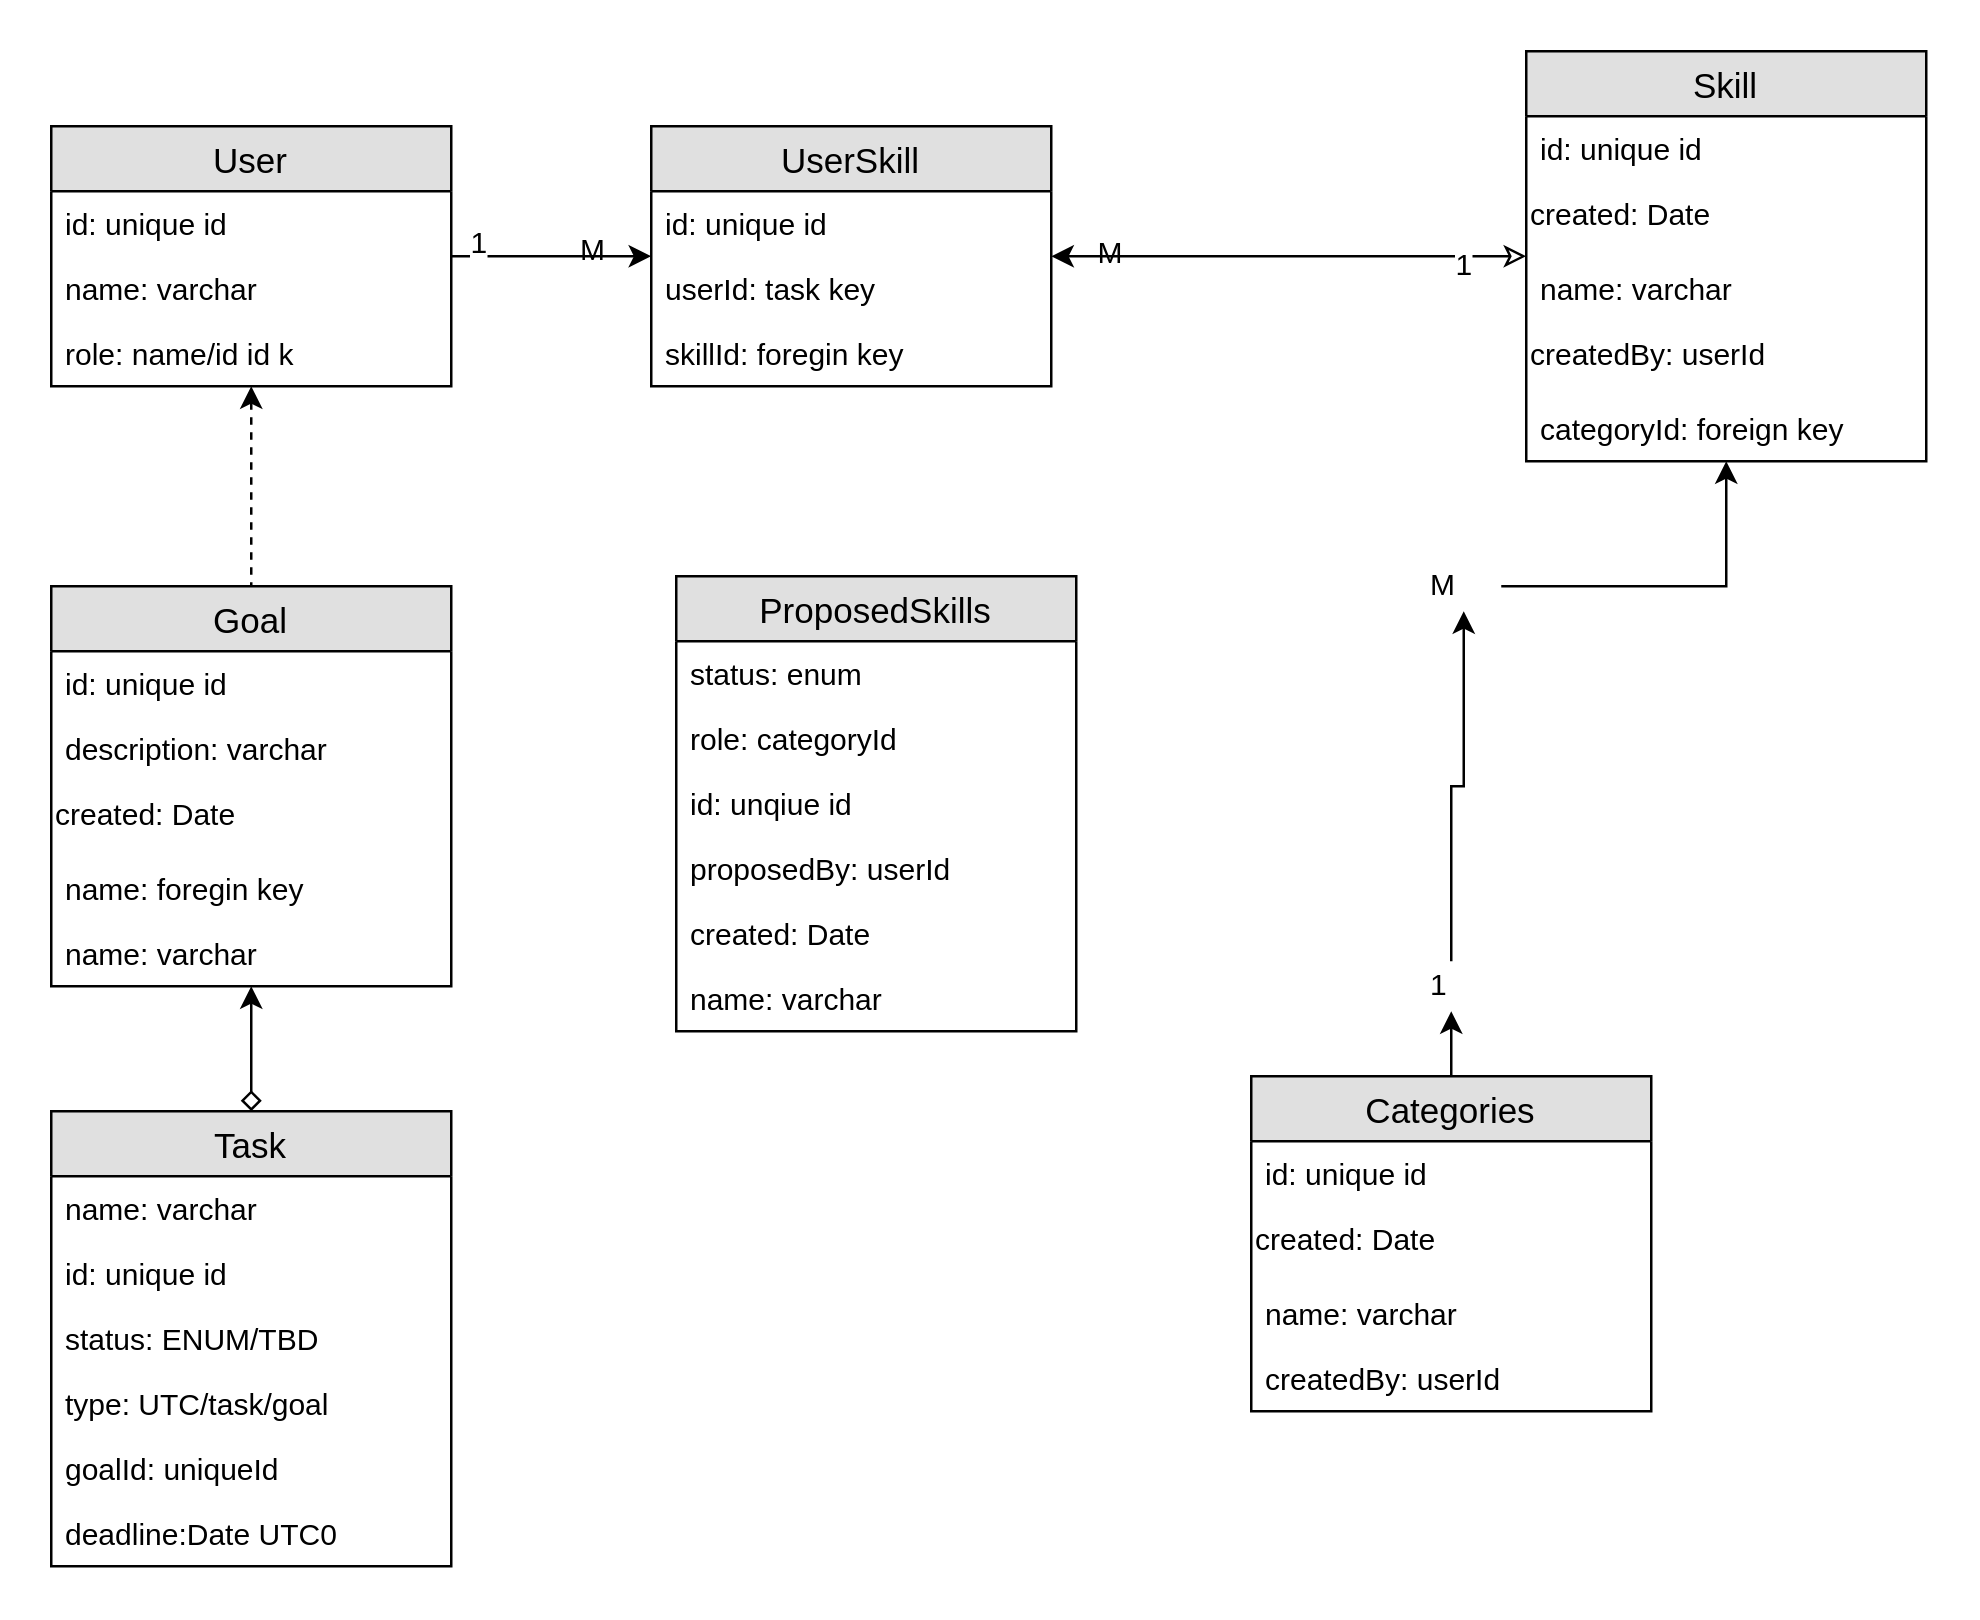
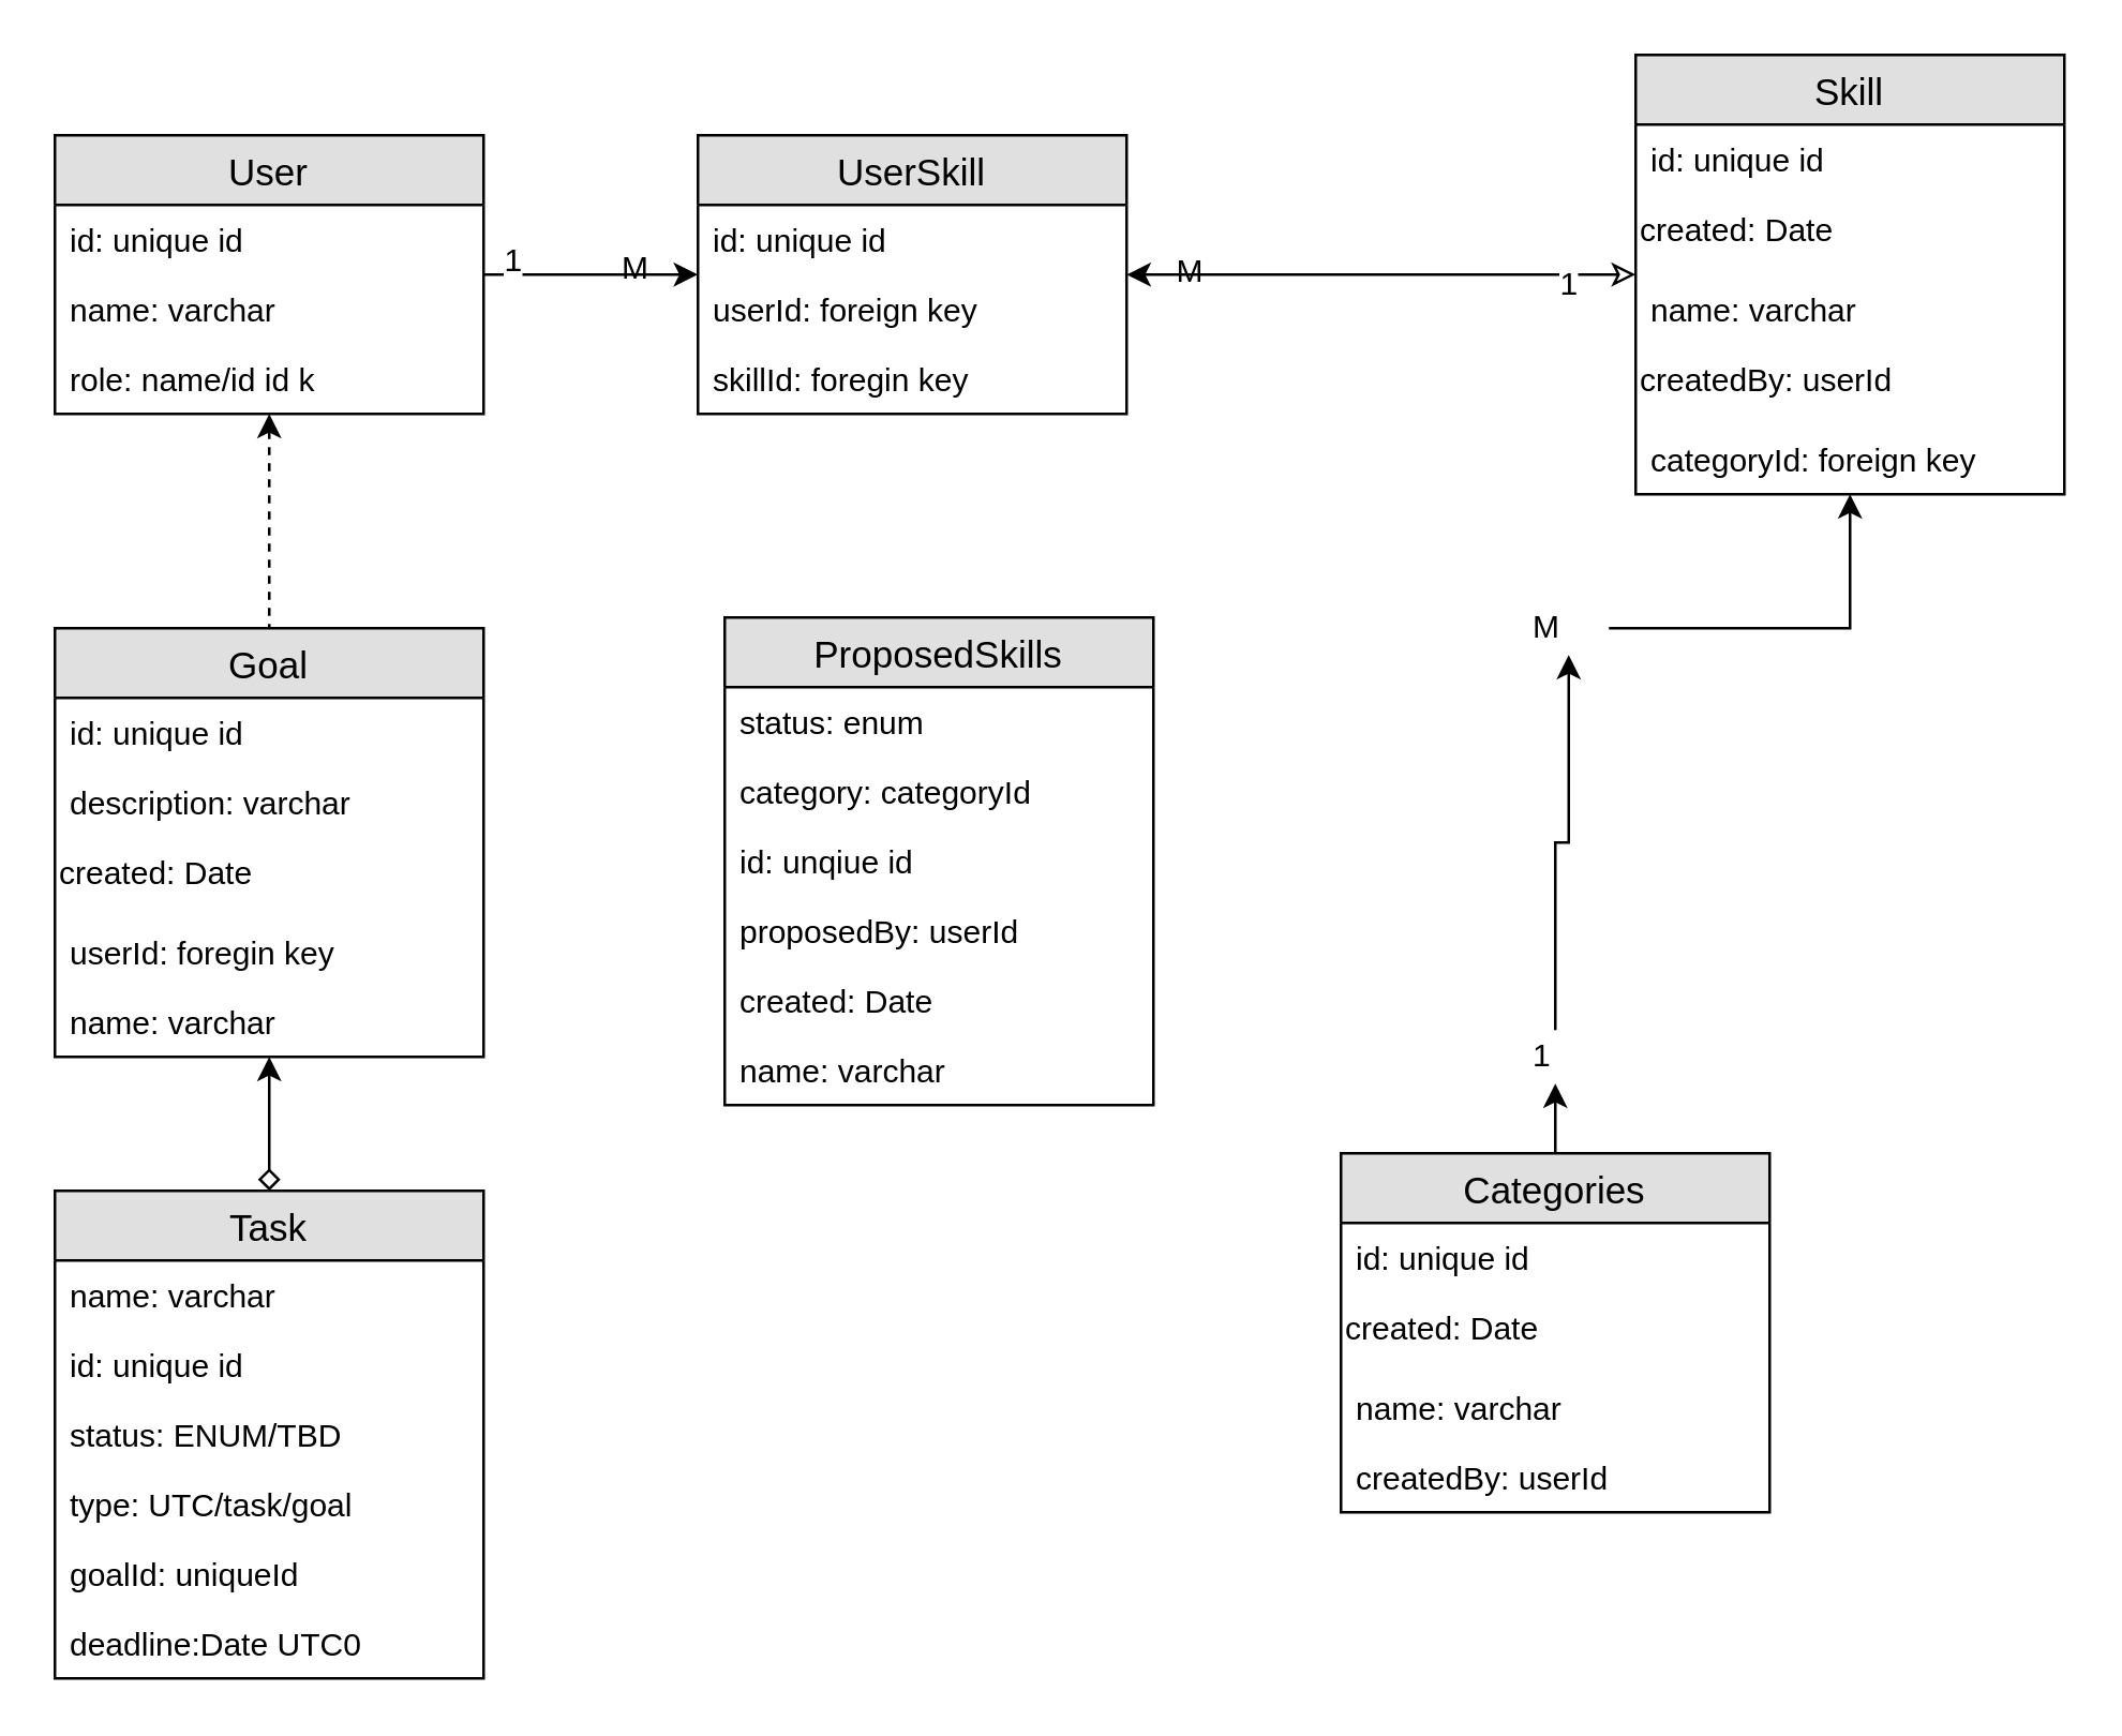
- <mxCell id="27" value="userId: task key" style="text;strokeColor=none;fillColor=none;spacingLeft=4;spacingRight=4;overflow=hidden;rotatable=0;points=[[0,0.5],[1,0.5]];portConstraint=eastwest;fontSize=12;" vertex="1" parent="25"><mxGeometry y="52" width="160" height="26" as="geometry" /></mxCell>
+ <mxCell id="27" value="userId: foreign key" style="text;strokeColor=none;fillColor=none;spacingLeft=4;spacingRight=4;overflow=hidden;rotatable=0;points=[[0,0.5],[1,0.5]];portConstraint=eastwest;fontSize=12;" vertex="1" parent="25"><mxGeometry y="52" width="160" height="26" as="geometry" /></mxCell>
- <mxCell id="49" value="role: categoryId" style="text;strokeColor=none;fillColor=none;spacingLeft=4;spacingRight=4;overflow=hidden;rotatable=0;points=[[0,0.5],[1,0.5]];portConstraint=eastwest;fontSize=12;" vertex="1" parent="47"><mxGeometry y="52" width="160" height="26" as="geometry" /></mxCell>
+ <mxCell id="49" value="category: categoryId" style="text;strokeColor=none;fillColor=none;spacingLeft=4;spacingRight=4;overflow=hidden;rotatable=0;points=[[0,0.5],[1,0.5]];portConstraint=eastwest;fontSize=12;" vertex="1" parent="47"><mxGeometry y="52" width="160" height="26" as="geometry" /></mxCell>
- <mxCell id="14" value="name: foregin key" style="text;strokeColor=none;fillColor=none;spacingLeft=4;spacingRight=4;overflow=hidden;rotatable=0;points=[[0,0.5],[1,0.5]];portConstraint=eastwest;fontSize=12;" vertex="1" parent="10"><mxGeometry y="108" width="160" height="26" as="geometry" /></mxCell>
+ <mxCell id="14" value="userId: foregin key" style="text;strokeColor=none;fillColor=none;spacingLeft=4;spacingRight=4;overflow=hidden;rotatable=0;points=[[0,0.5],[1,0.5]];portConstraint=eastwest;fontSize=12;" vertex="1" parent="10"><mxGeometry y="108" width="160" height="26" as="geometry" /></mxCell>
